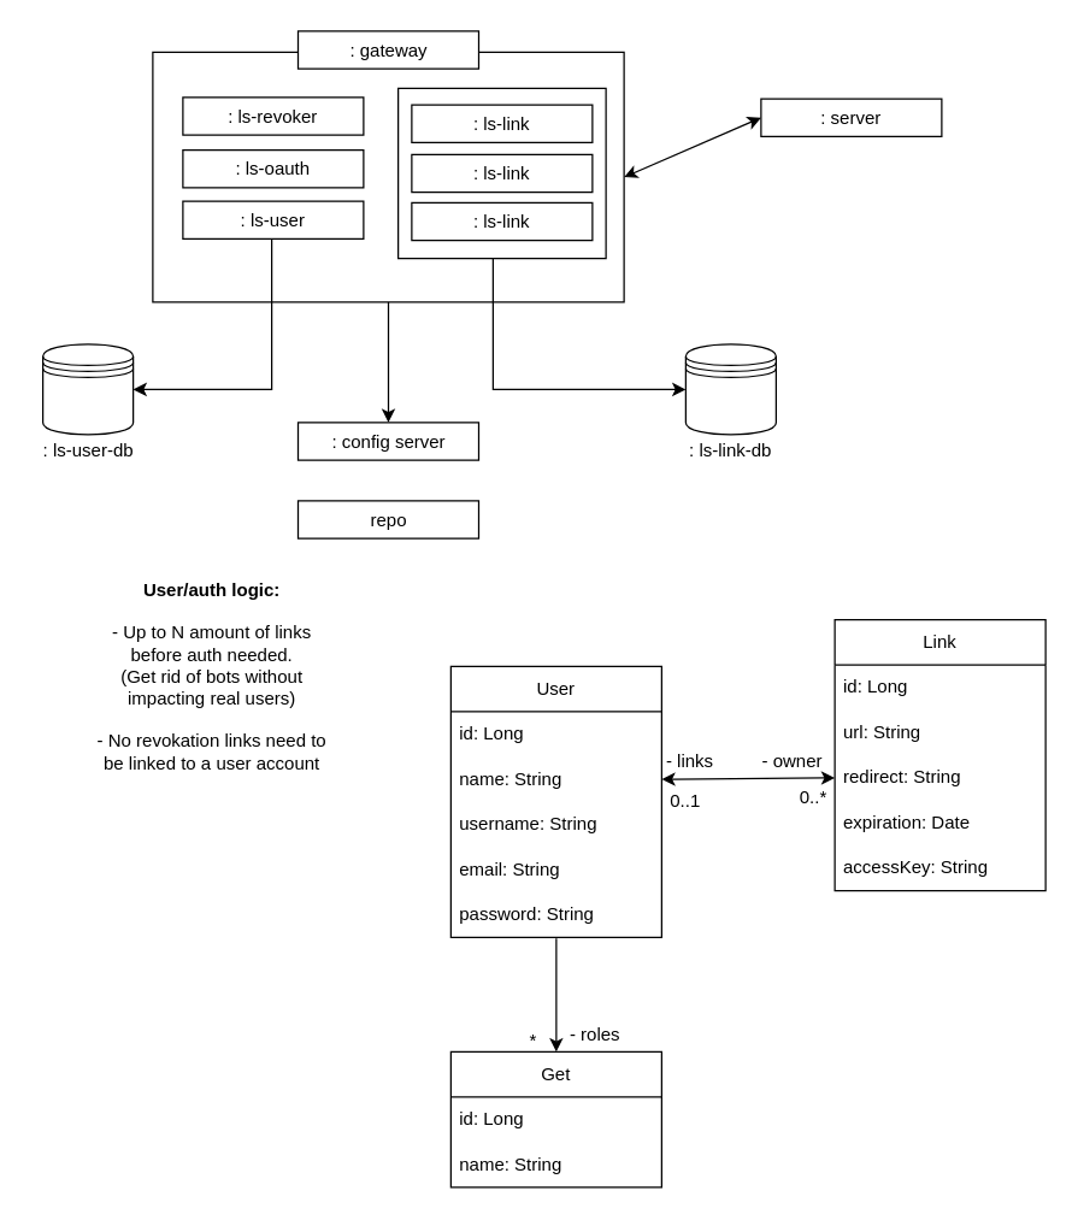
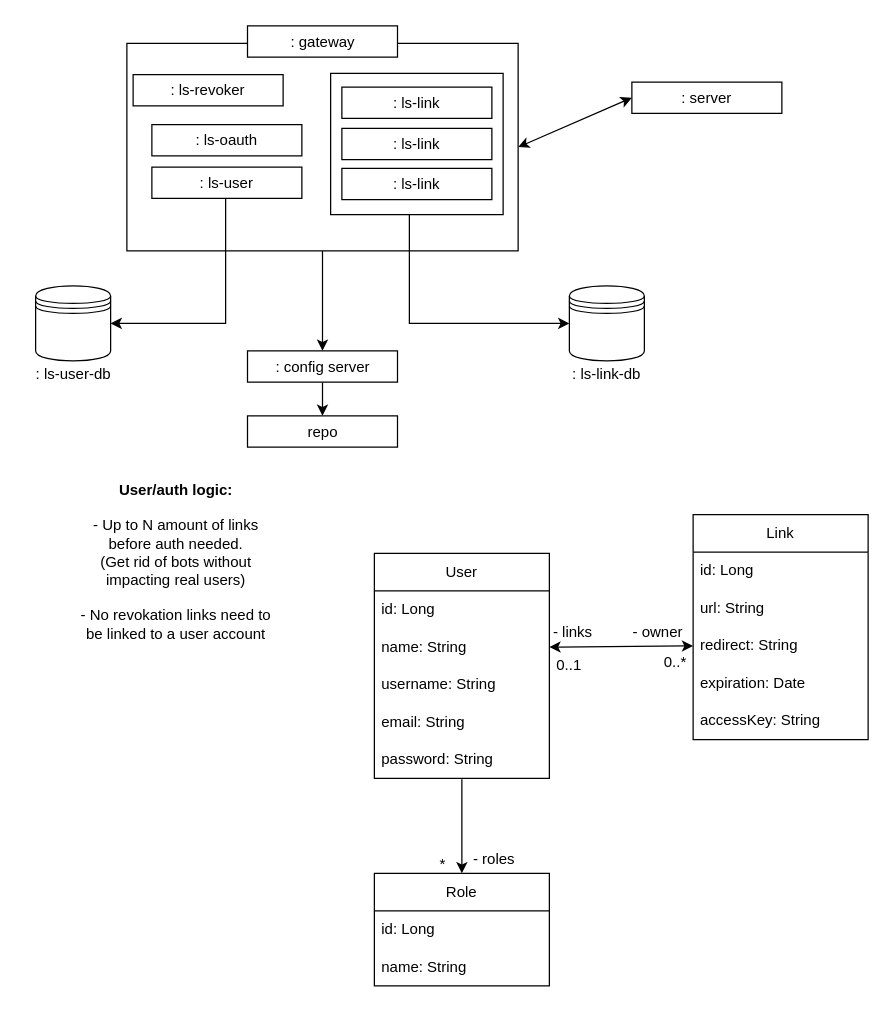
- <mxCell id="8" value=": ls-revoker" style="rounded=0;whiteSpace=wrap;html=1;" parent="1" vertex="1"><mxGeometry x="121" y="64" width="120" height="25" as="geometry" /></mxCell>
+ <mxCell id="8" value=": ls-revoker" style="rounded=0;whiteSpace=wrap;html=1;" parent="1" vertex="1"><mxGeometry x="106" y="59" width="120" height="25" as="geometry" /></mxCell>
+ <mxCell id="14" style="edgeStyle=orthogonalEdgeStyle;rounded=0;orthogonalLoop=1;jettySize=auto;html=1;entryX=0.5;entryY=0;entryDx=0;entryDy=0;" parent="1" source="15" target="16" edge="1"><mxGeometry relative="1" as="geometry" /></mxCell>
- <mxCell id="39" value="Get" style="swimlane;fontStyle=0;childLayout=stackLayout;horizontal=1;startSize=30;horizontalStack=0;resizeParent=1;resizeParentMax=0;resizeLast=0;collapsible=1;marginBottom=0;whiteSpace=wrap;html=1;" parent="1" vertex="1"><mxGeometry x="299" y="698" width="140" height="90" as="geometry" /></mxCell>
+ <mxCell id="39" value="Role" style="swimlane;fontStyle=0;childLayout=stackLayout;horizontal=1;startSize=30;horizontalStack=0;resizeParent=1;resizeParentMax=0;resizeLast=0;collapsible=1;marginBottom=0;whiteSpace=wrap;html=1;" parent="1" vertex="1"><mxGeometry x="299" y="698" width="140" height="90" as="geometry" /></mxCell>
